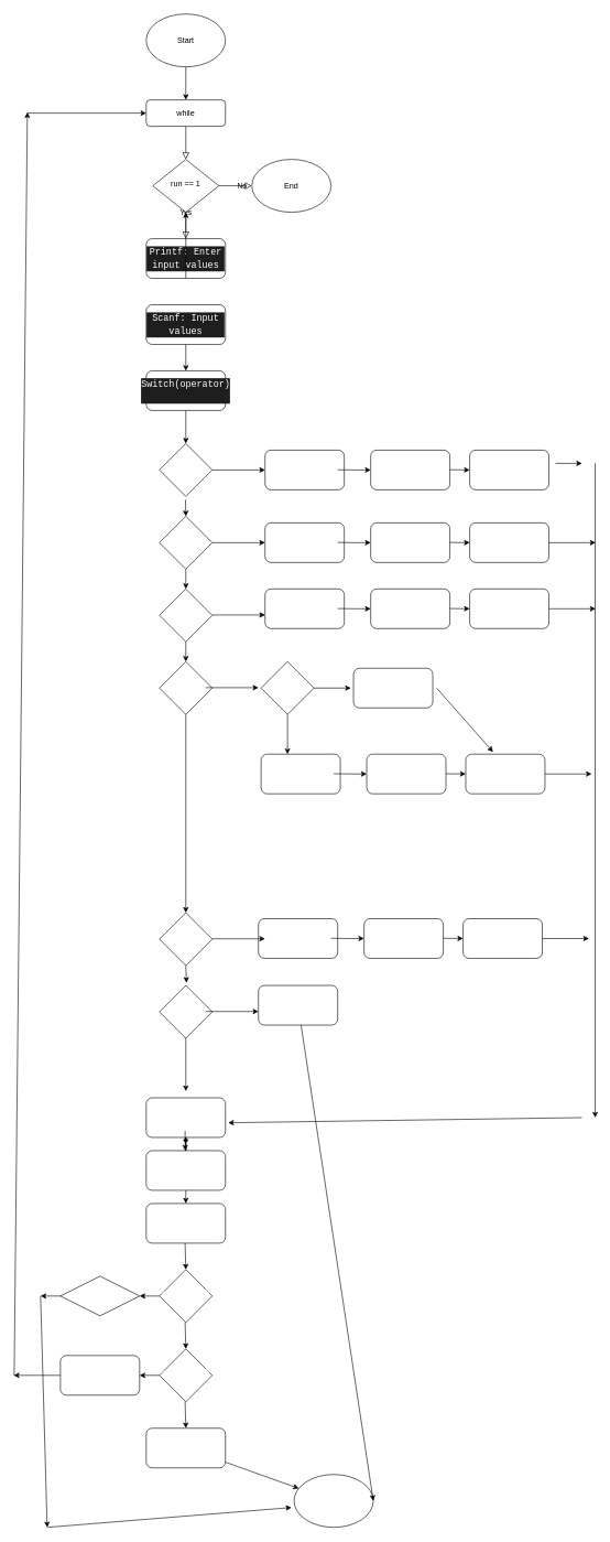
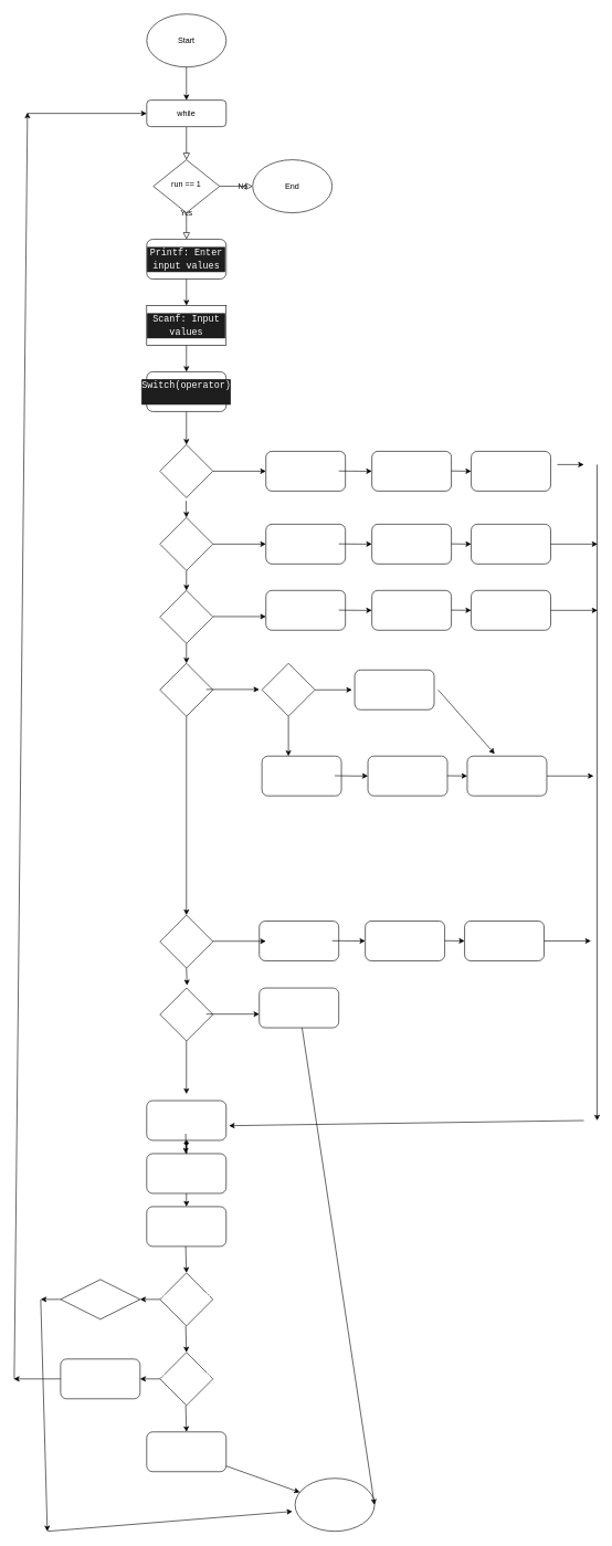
- <mxCell id="12" value="" style="endArrow=classic;html=1;rounded=0;exitX=0.5;exitY=1;exitDx=0;exitDy=0;" edge="1" parent="1" source="10" target="6"><mxGeometry width="50" height="50" relative="1" as="geometry"><mxPoint x="341" y="240" as="sourcePoint" /><mxPoint x="391" y="190" as="targetPoint" /></mxGeometry></mxCell>
+ <mxCell id="12" value="" style="endArrow=classic;html=1;rounded=0;exitX=0.5;exitY=1;exitDx=0;exitDy=0;entryX=0.5;entryY=0;entryDx=0;entryDy=0;" edge="1" parent="1" source="10" target="11"><mxGeometry width="50" height="50" relative="1" as="geometry"><mxPoint x="341" y="240" as="sourcePoint" /><mxPoint x="391" y="190" as="targetPoint" /></mxGeometry></mxCell>
- <mxCell id="11" value="&lt;div style=&quot;background-color: rgb(30 , 30 , 30) ; font-family: &amp;#34;consolas&amp;#34; , &amp;#34;courier new&amp;#34; , monospace ; font-size: 14px ; line-height: 19px&quot;&gt;&lt;div style=&quot;background-color: rgb(30 , 30 , 30) ; font-family: &amp;#34;consolas&amp;#34; , &amp;#34;courier new&amp;#34; , monospace ; line-height: 19px&quot;&gt;&lt;font color=&quot;#ffffff&quot;&gt;Scanf: Input values&lt;/font&gt;&lt;/div&gt;&lt;/div&gt;" style="rounded=1;whiteSpace=wrap;html=1;" vertex="1" parent="1"><mxGeometry x="221" y="460" width="120" height="60" as="geometry" /></mxCell>
+ <mxCell id="11" value="&lt;div style=&quot;background-color: rgb(30 , 30 , 30) ; font-family: &amp;#34;consolas&amp;#34; , &amp;#34;courier new&amp;#34; , monospace ; font-size: 14px ; line-height: 19px&quot;&gt;&lt;div style=&quot;background-color: rgb(30 , 30 , 30) ; font-family: &amp;#34;consolas&amp;#34; , &amp;#34;courier new&amp;#34; , monospace ; line-height: 19px&quot;&gt;&lt;font color=&quot;#ffffff&quot;&gt;Scanf: Input values&lt;/font&gt;&lt;/div&gt;&lt;/div&gt;" style="whiteSpace=wrap;html=1;rounded=0;" vertex="1" parent="1"><mxGeometry x="221" y="460" width="120" height="60" as="geometry" /></mxCell>
